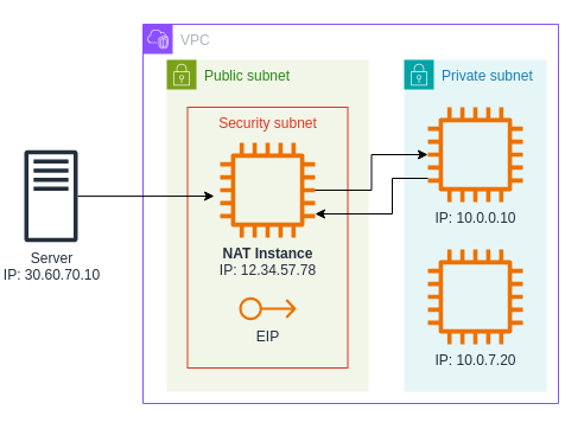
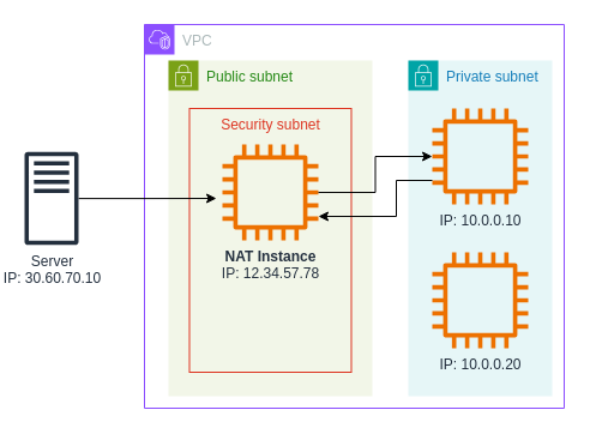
- <mxCell id="6" value="EIP" style="sketch=0;outlineConnect=0;fontColor=#232F3E;gradientColor=none;fillColor=#ED7100;strokeColor=none;dashed=0;verticalLabelPosition=bottom;verticalAlign=top;align=center;html=1;fontSize=12;fontStyle=0;aspect=fixed;pointerEvents=1;shape=mxgraph.aws4.elastic_ip_address;" vertex="1" parent="3"><mxGeometry x="61" y="200" width="48" height="20" as="geometry" /></mxCell>
- <mxCell id="9" value="&lt;div&gt;IP: 10.0.7.20&lt;/div&gt;" style="sketch=0;outlineConnect=0;fontColor=#232F3E;gradientColor=none;fillColor=#ED7100;strokeColor=none;dashed=0;verticalLabelPosition=bottom;verticalAlign=top;align=center;html=1;fontSize=12;fontStyle=0;aspect=fixed;pointerEvents=1;shape=mxgraph.aws4.instance2;direction=south;" vertex="1" parent="7"><mxGeometry x="20" y="160" width="80" height="80" as="geometry" /></mxCell>
+ <mxCell id="9" value="&lt;div&gt;IP: 10.0.0.20&lt;/div&gt;" style="sketch=0;outlineConnect=0;fontColor=#232F3E;gradientColor=none;fillColor=#ED7100;strokeColor=none;dashed=0;verticalLabelPosition=bottom;verticalAlign=top;align=center;html=1;fontSize=12;fontStyle=0;aspect=fixed;pointerEvents=1;shape=mxgraph.aws4.instance2;direction=south;" vertex="1" parent="7"><mxGeometry x="20" y="160" width="80" height="80" as="geometry" /></mxCell>
